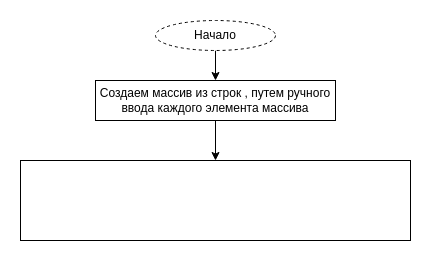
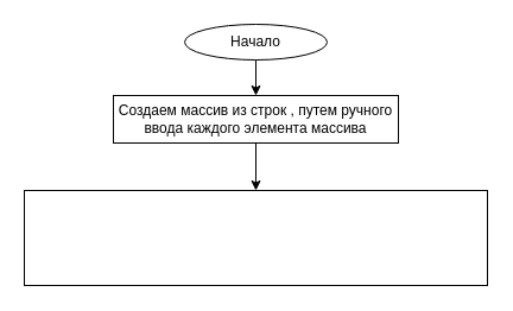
- <mxCell id="3" value="Начало" style="ellipse;whiteSpace=wrap;html=1;dashed=1;" parent="1" vertex="1"><mxGeometry x="155" y="20" width="120" height="30" as="geometry" /></mxCell>
+ <mxCell id="3" value="Начало" style="ellipse;whiteSpace=wrap;html=1;" parent="1" vertex="1"><mxGeometry x="155" y="20" width="120" height="30" as="geometry" /></mxCell>
